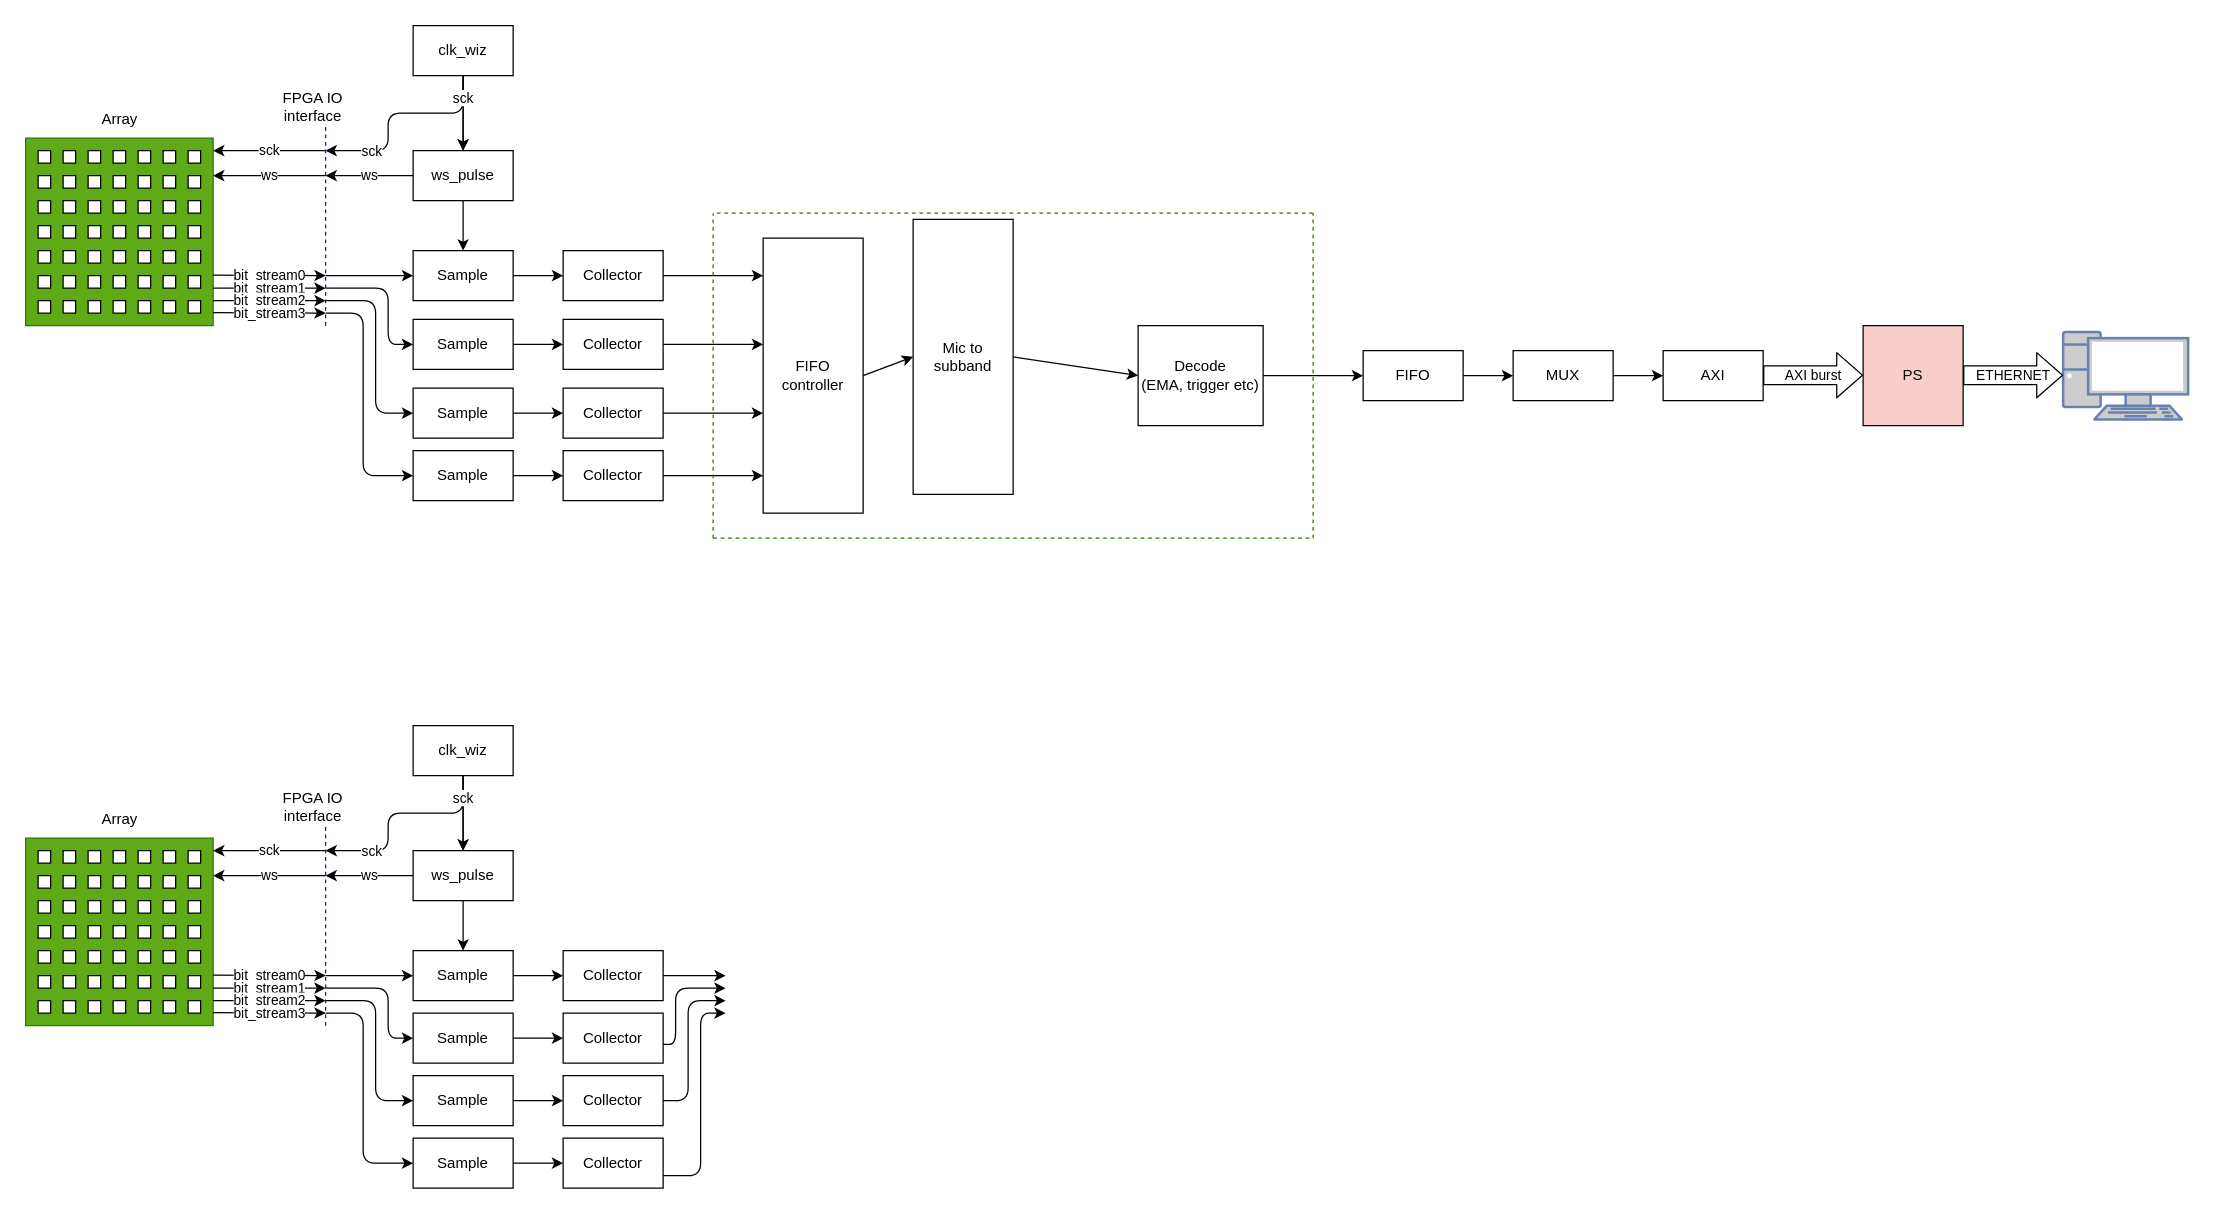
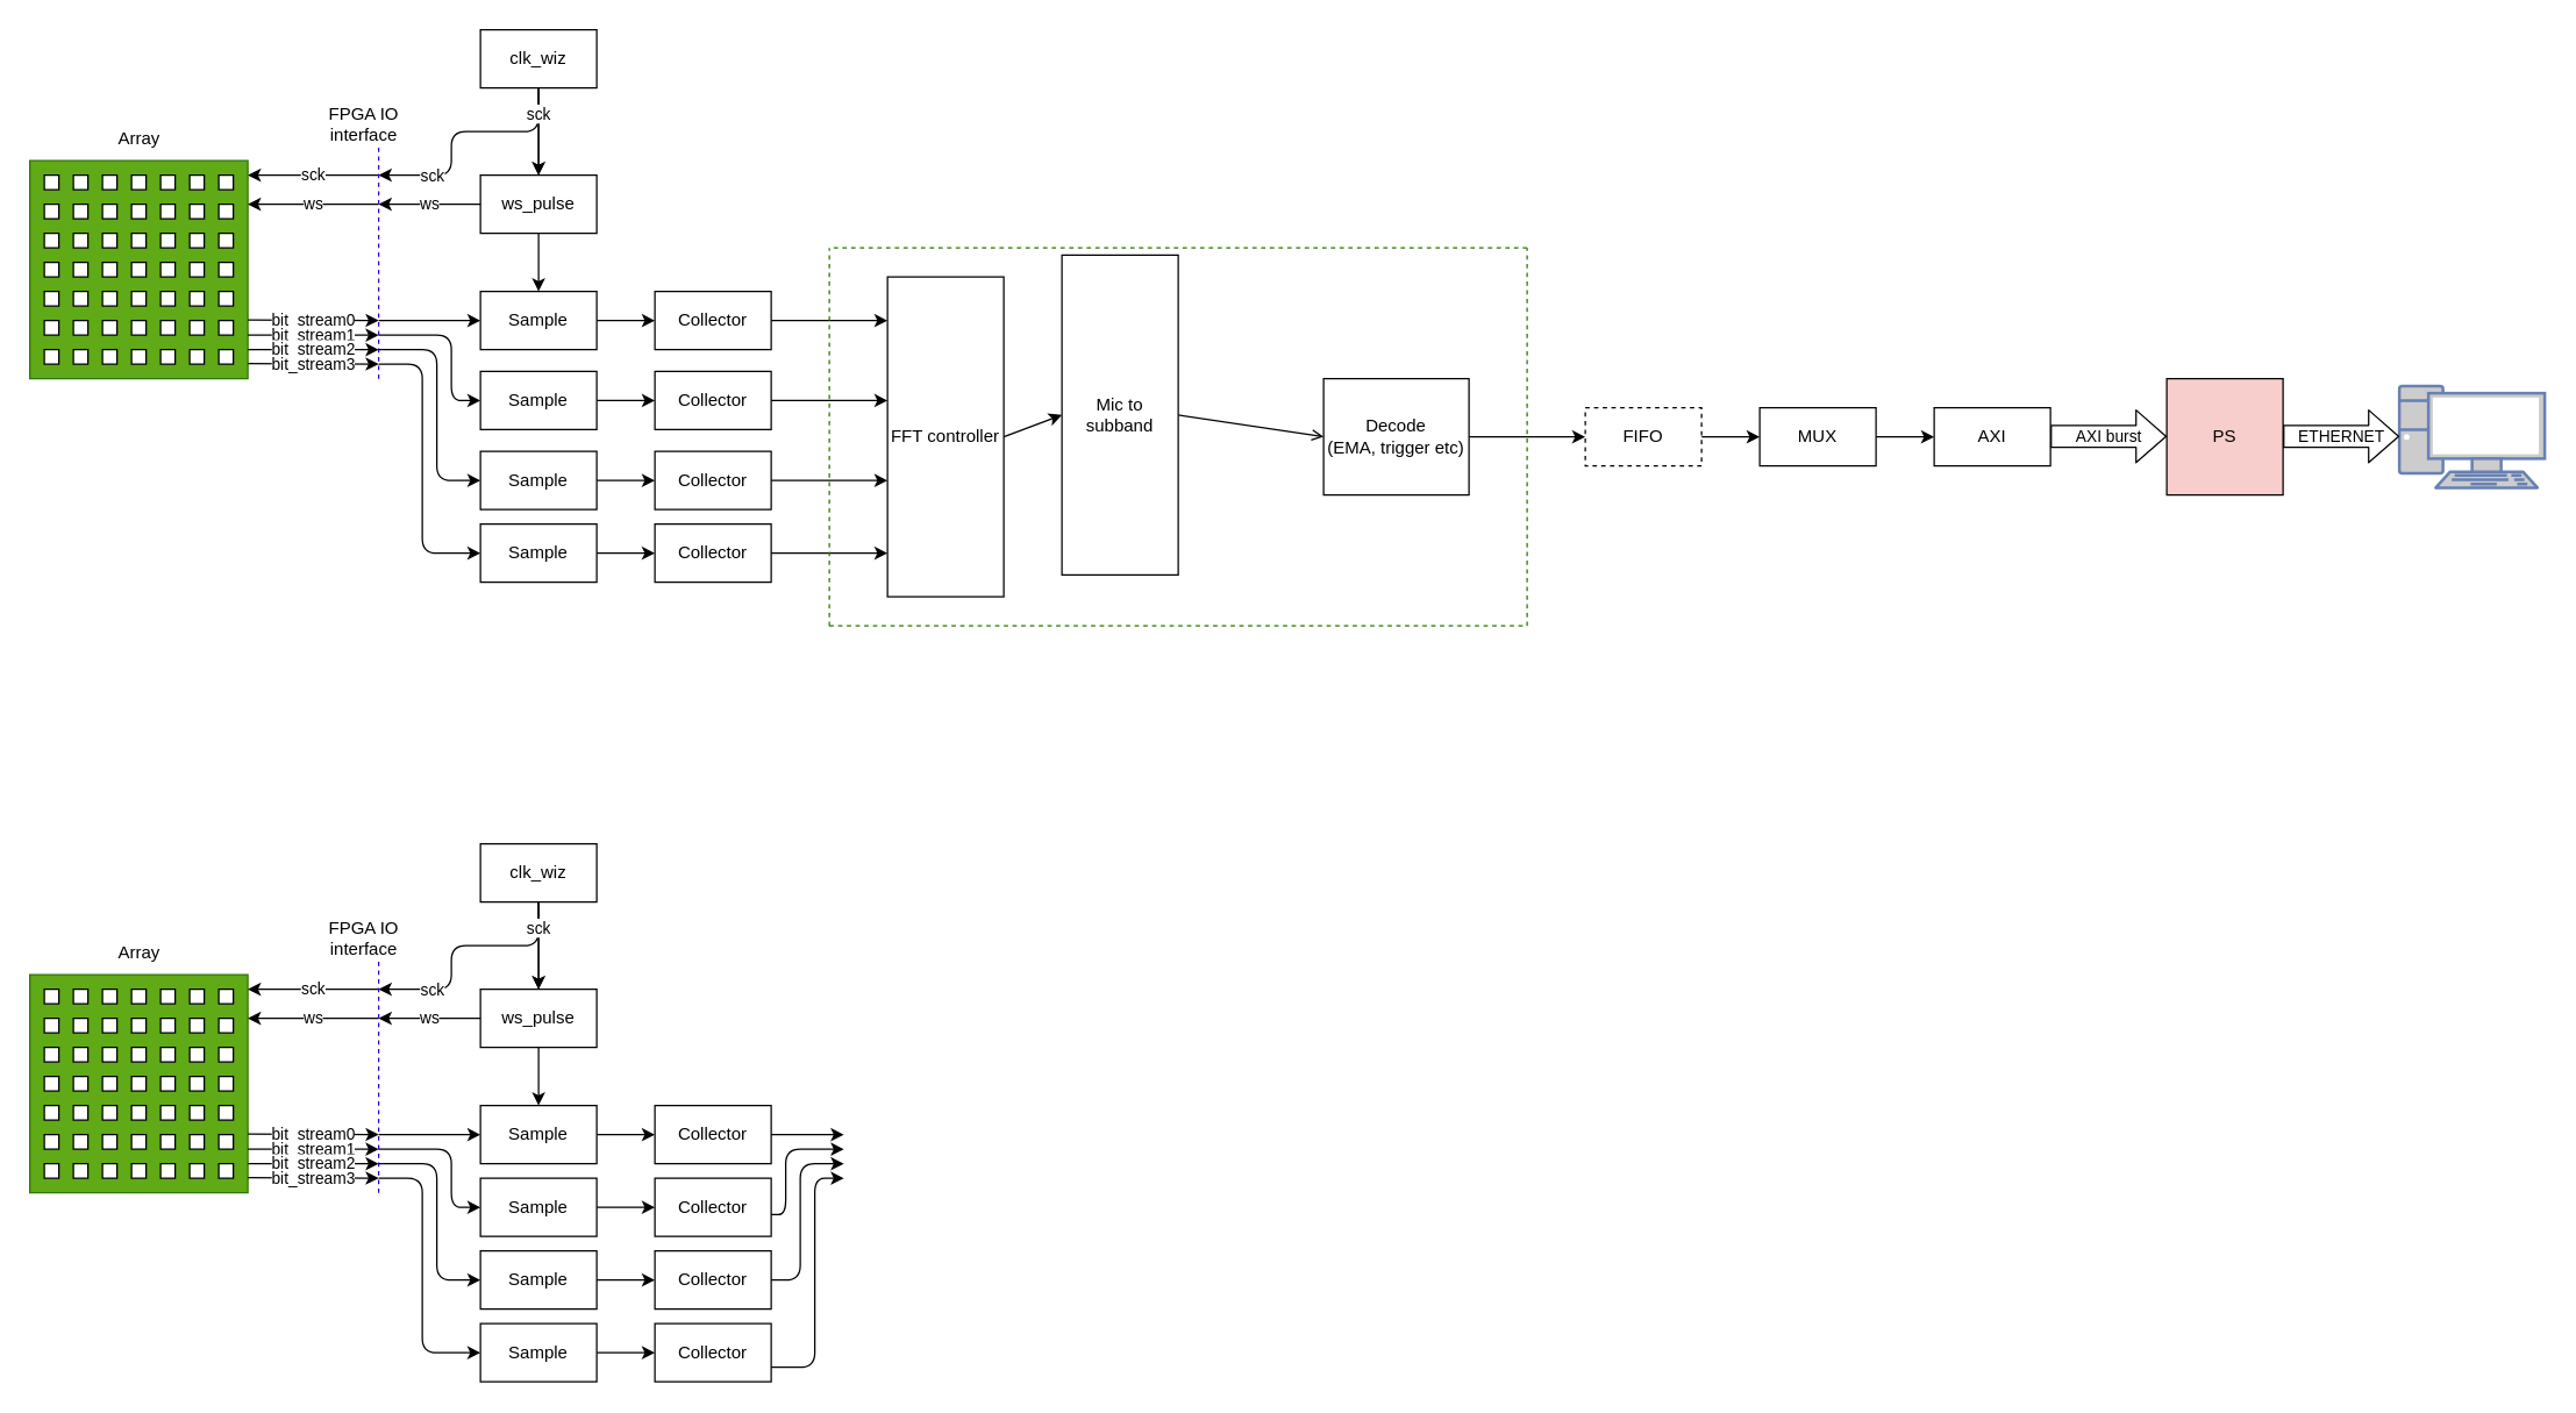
- <mxCell id="106" style="edgeStyle=none;html=1;exitX=1;exitY=0.5;exitDx=0;exitDy=0;entryX=0;entryY=0.5;entryDx=0;entryDy=0;" parent="1" source="107" target="78" edge="1"><mxGeometry relative="1" as="geometry" /></mxCell>
+ <mxCell id="106" style="edgeStyle=none;html=1;exitX=1;exitY=0.5;exitDx=0;exitDy=0;entryX=0;entryY=0.5;entryDx=0;entryDy=0;endArrow=open;" parent="1" source="107" target="78" edge="1"><mxGeometry relative="1" as="geometry" /></mxCell>
- <mxCell id="76" value="FIFO controller" style="rounded=0;whiteSpace=wrap;html=1;" parent="1" vertex="1"><mxGeometry x="610" y="190" width="80" height="220" as="geometry" /></mxCell>
+ <mxCell id="76" value="FFT controller" style="rounded=0;whiteSpace=wrap;html=1;" parent="1" vertex="1"><mxGeometry x="610" y="190" width="80" height="220" as="geometry" /></mxCell>
- <mxCell id="80" value="FIFO" style="rounded=0;whiteSpace=wrap;html=1;" parent="1" vertex="1"><mxGeometry x="1090" y="280" width="80" height="40" as="geometry" /></mxCell>
+ <mxCell id="80" value="FIFO" style="rounded=0;whiteSpace=wrap;html=1;dashed=1;" parent="1" vertex="1"><mxGeometry x="1090" y="280" width="80" height="40" as="geometry" /></mxCell>
